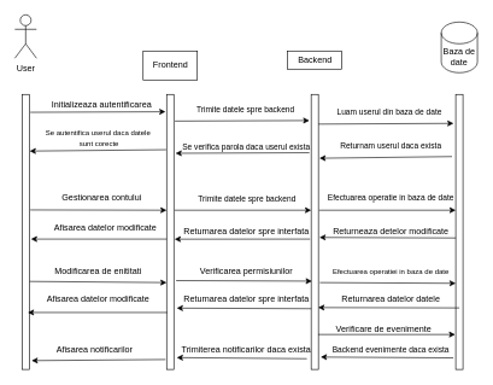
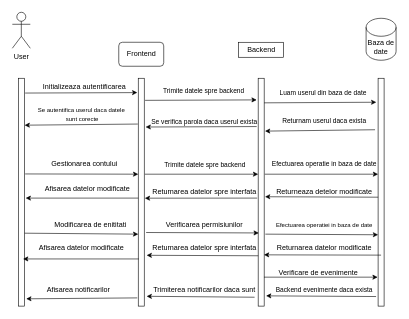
- <mxCell id="8" value="Frontend" style="rounded=0;whiteSpace=wrap;html=1;" vertex="1" parent="1"><mxGeometry x="197.5" y="70" width="75" height="40" as="geometry" /></mxCell>
+ <mxCell id="8" value="Frontend" style="whiteSpace=wrap;html=1;rounded=1;" vertex="1" parent="1"><mxGeometry x="197.5" y="70" width="75" height="40" as="geometry" /></mxCell>
- <mxCell id="35" value="Modificarea de enititati" style="text;html=1;align=center;verticalAlign=middle;resizable=0;points=[];autosize=1;strokeColor=none;fillColor=none;" vertex="1" parent="1"><mxGeometry x="65" y="360" width="140" height="30" as="geometry" /></mxCell>
+ <mxCell id="35" value="Modificarea de enititati" style="text;html=1;align=center;verticalAlign=middle;resizable=0;points=[];autosize=1;strokeColor=none;fillColor=none;" vertex="1" parent="1"><mxGeometry x="80" y="360" width="140" height="30" as="geometry" /></mxCell>
- <mxCell id="41" value="Returnarea datelor datele" style="text;html=1;align=center;verticalAlign=middle;resizable=0;points=[];autosize=1;strokeColor=none;fillColor=none;" vertex="1" parent="1"><mxGeometry x="450" y="398" width="180" height="30" as="geometry" /></mxCell>
+ <mxCell id="41" value="Returnarea datelor modificate" style="text;html=1;align=center;verticalAlign=middle;resizable=0;points=[];autosize=1;strokeColor=none;fillColor=none;" vertex="1" parent="1"><mxGeometry x="450" y="398" width="180" height="30" as="geometry" /></mxCell>
- <mxCell id="51" value="Trimiterea notificarilor daca exista" style="text;html=1;align=center;verticalAlign=middle;resizable=0;points=[];autosize=1;strokeColor=none;fillColor=none;" vertex="1" parent="1"><mxGeometry x="240" y="468" width="200" height="30" as="geometry" /></mxCell>
+ <mxCell id="51" value="Trimiterea notificarilor daca sunt" style="text;html=1;align=center;verticalAlign=middle;resizable=0;points=[];autosize=1;strokeColor=none;fillColor=none;" vertex="1" parent="1"><mxGeometry x="240" y="468" width="200" height="30" as="geometry" /></mxCell>
